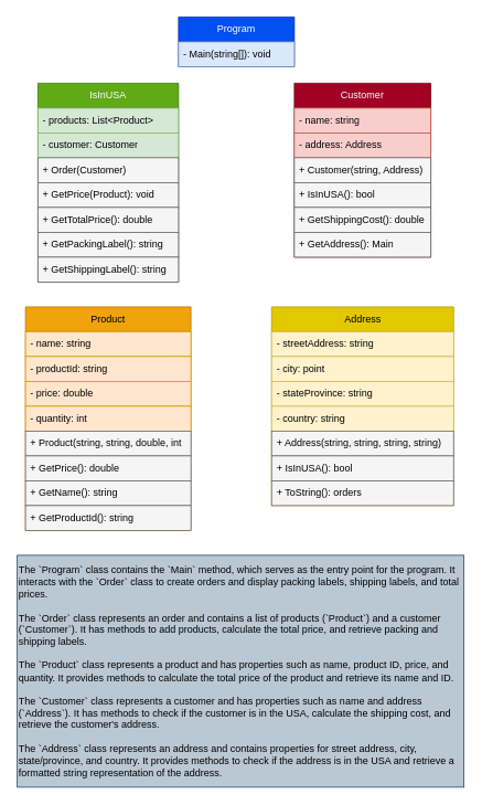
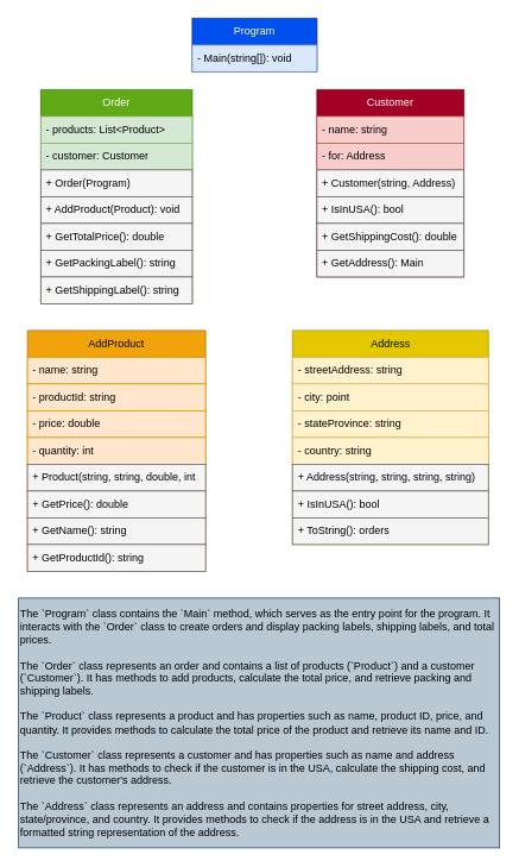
- <mxCell id="4" value="IsInUSA" style="swimlane;fontStyle=0;childLayout=stackLayout;horizontal=1;startSize=30;horizontalStack=0;resizeParent=1;resizeParentMax=0;resizeLast=0;collapsible=1;marginBottom=0;whiteSpace=wrap;html=1;fillColor=#60a917;fontColor=#ffffff;strokeColor=#2D7600;" parent="1" vertex="1"><mxGeometry x="45" y="100" width="170" height="240" as="geometry" /></mxCell>
+ <mxCell id="4" value="Order" style="swimlane;fontStyle=0;childLayout=stackLayout;horizontal=1;startSize=30;horizontalStack=0;resizeParent=1;resizeParentMax=0;resizeLast=0;collapsible=1;marginBottom=0;whiteSpace=wrap;html=1;fillColor=#60a917;fontColor=#ffffff;strokeColor=#2D7600;" parent="1" vertex="1"><mxGeometry x="45" y="100" width="170" height="240" as="geometry" /></mxCell>
- <mxCell id="31" value="- address: Address" style="text;strokeColor=#b85450;fillColor=#f8cecc;align=left;verticalAlign=middle;spacingLeft=4;spacingRight=4;overflow=hidden;points=[[0,0.5],[1,0.5]];portConstraint=eastwest;rotatable=0;whiteSpace=wrap;html=1;fontColor=#000000;" parent="29" vertex="1"><mxGeometry y="60" width="165" height="30" as="geometry" /></mxCell>
+ <mxCell id="31" value="- for: Address" style="text;strokeColor=#b85450;fillColor=#f8cecc;align=left;verticalAlign=middle;spacingLeft=4;spacingRight=4;overflow=hidden;points=[[0,0.5],[1,0.5]];portConstraint=eastwest;rotatable=0;whiteSpace=wrap;html=1;fontColor=#000000;" parent="29" vertex="1"><mxGeometry y="60" width="165" height="30" as="geometry" /></mxCell>
- <mxCell id="7" value="+ Order(Customer)" style="text;align=left;verticalAlign=middle;spacingLeft=4;spacingRight=4;overflow=hidden;points=[[0,0.5],[1,0.5]];portConstraint=eastwest;rotatable=0;whiteSpace=wrap;html=1;fillColor=#f5f5f5;fontColor=#000000;strokeColor=#666666;" parent="4" vertex="1"><mxGeometry y="90" width="170" height="30" as="geometry" /></mxCell>
+ <mxCell id="7" value="+ Order(Program)" style="text;align=left;verticalAlign=middle;spacingLeft=4;spacingRight=4;overflow=hidden;points=[[0,0.5],[1,0.5]];portConstraint=eastwest;rotatable=0;whiteSpace=wrap;html=1;fillColor=#f5f5f5;fontColor=#000000;strokeColor=#666666;" parent="4" vertex="1"><mxGeometry y="90" width="170" height="30" as="geometry" /></mxCell>
- <mxCell id="8" value="+ GetPrice(Product): void&amp;nbsp;" style="text;align=left;verticalAlign=middle;spacingLeft=4;spacingRight=4;overflow=hidden;points=[[0,0.5],[1,0.5]];portConstraint=eastwest;rotatable=0;whiteSpace=wrap;html=1;fillColor=#f5f5f5;fontColor=#000000;strokeColor=#666666;" parent="4" vertex="1"><mxGeometry y="120" width="170" height="30" as="geometry" /></mxCell>
+ <mxCell id="8" value="+ AddProduct(Product): void&amp;nbsp;" style="text;align=left;verticalAlign=middle;spacingLeft=4;spacingRight=4;overflow=hidden;points=[[0,0.5],[1,0.5]];portConstraint=eastwest;rotatable=0;whiteSpace=wrap;html=1;fillColor=#f5f5f5;fontColor=#000000;strokeColor=#666666;" parent="4" vertex="1"><mxGeometry y="120" width="170" height="30" as="geometry" /></mxCell>
- <mxCell id="12" value="Product" style="swimlane;fontStyle=0;childLayout=stackLayout;horizontal=1;startSize=30;horizontalStack=0;resizeParent=1;resizeParentMax=0;resizeLast=0;collapsible=1;marginBottom=0;whiteSpace=wrap;html=1;fillColor=#f0a30a;fontColor=#000000;strokeColor=#BD7000;" parent="1" vertex="1"><mxGeometry x="30" y="370" width="200" height="270" as="geometry" /></mxCell>
+ <mxCell id="12" value="AddProduct" style="swimlane;fontStyle=0;childLayout=stackLayout;horizontal=1;startSize=30;horizontalStack=0;resizeParent=1;resizeParentMax=0;resizeLast=0;collapsible=1;marginBottom=0;whiteSpace=wrap;html=1;fillColor=#f0a30a;fontColor=#000000;strokeColor=#BD7000;" parent="1" vertex="1"><mxGeometry x="30" y="370" width="200" height="270" as="geometry" /></mxCell>
